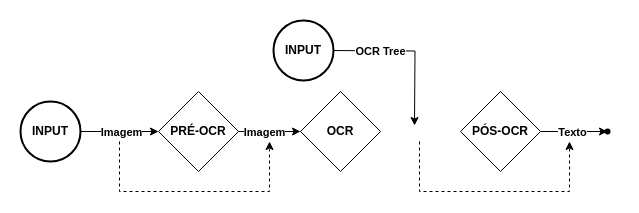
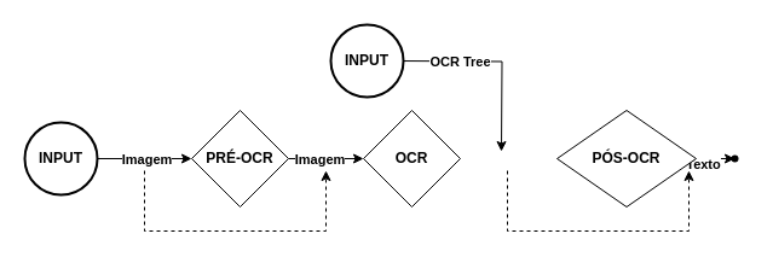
- <mxCell id="9" value="&lt;b&gt;PÓS-OCR&lt;/b&gt;" style="rhombus;whiteSpace=wrap;html=1;" parent="1" vertex="1"><mxGeometry x="460" y="91" width="80" height="80" as="geometry" /></mxCell>
+ <mxCell id="9" value="&lt;b&gt;PÓS-OCR&lt;/b&gt;" style="rhombus;whiteSpace=wrap;html=1;" parent="1" vertex="1"><mxGeometry x="460" y="91" width="115" height="80" as="geometry" /></mxCell>
